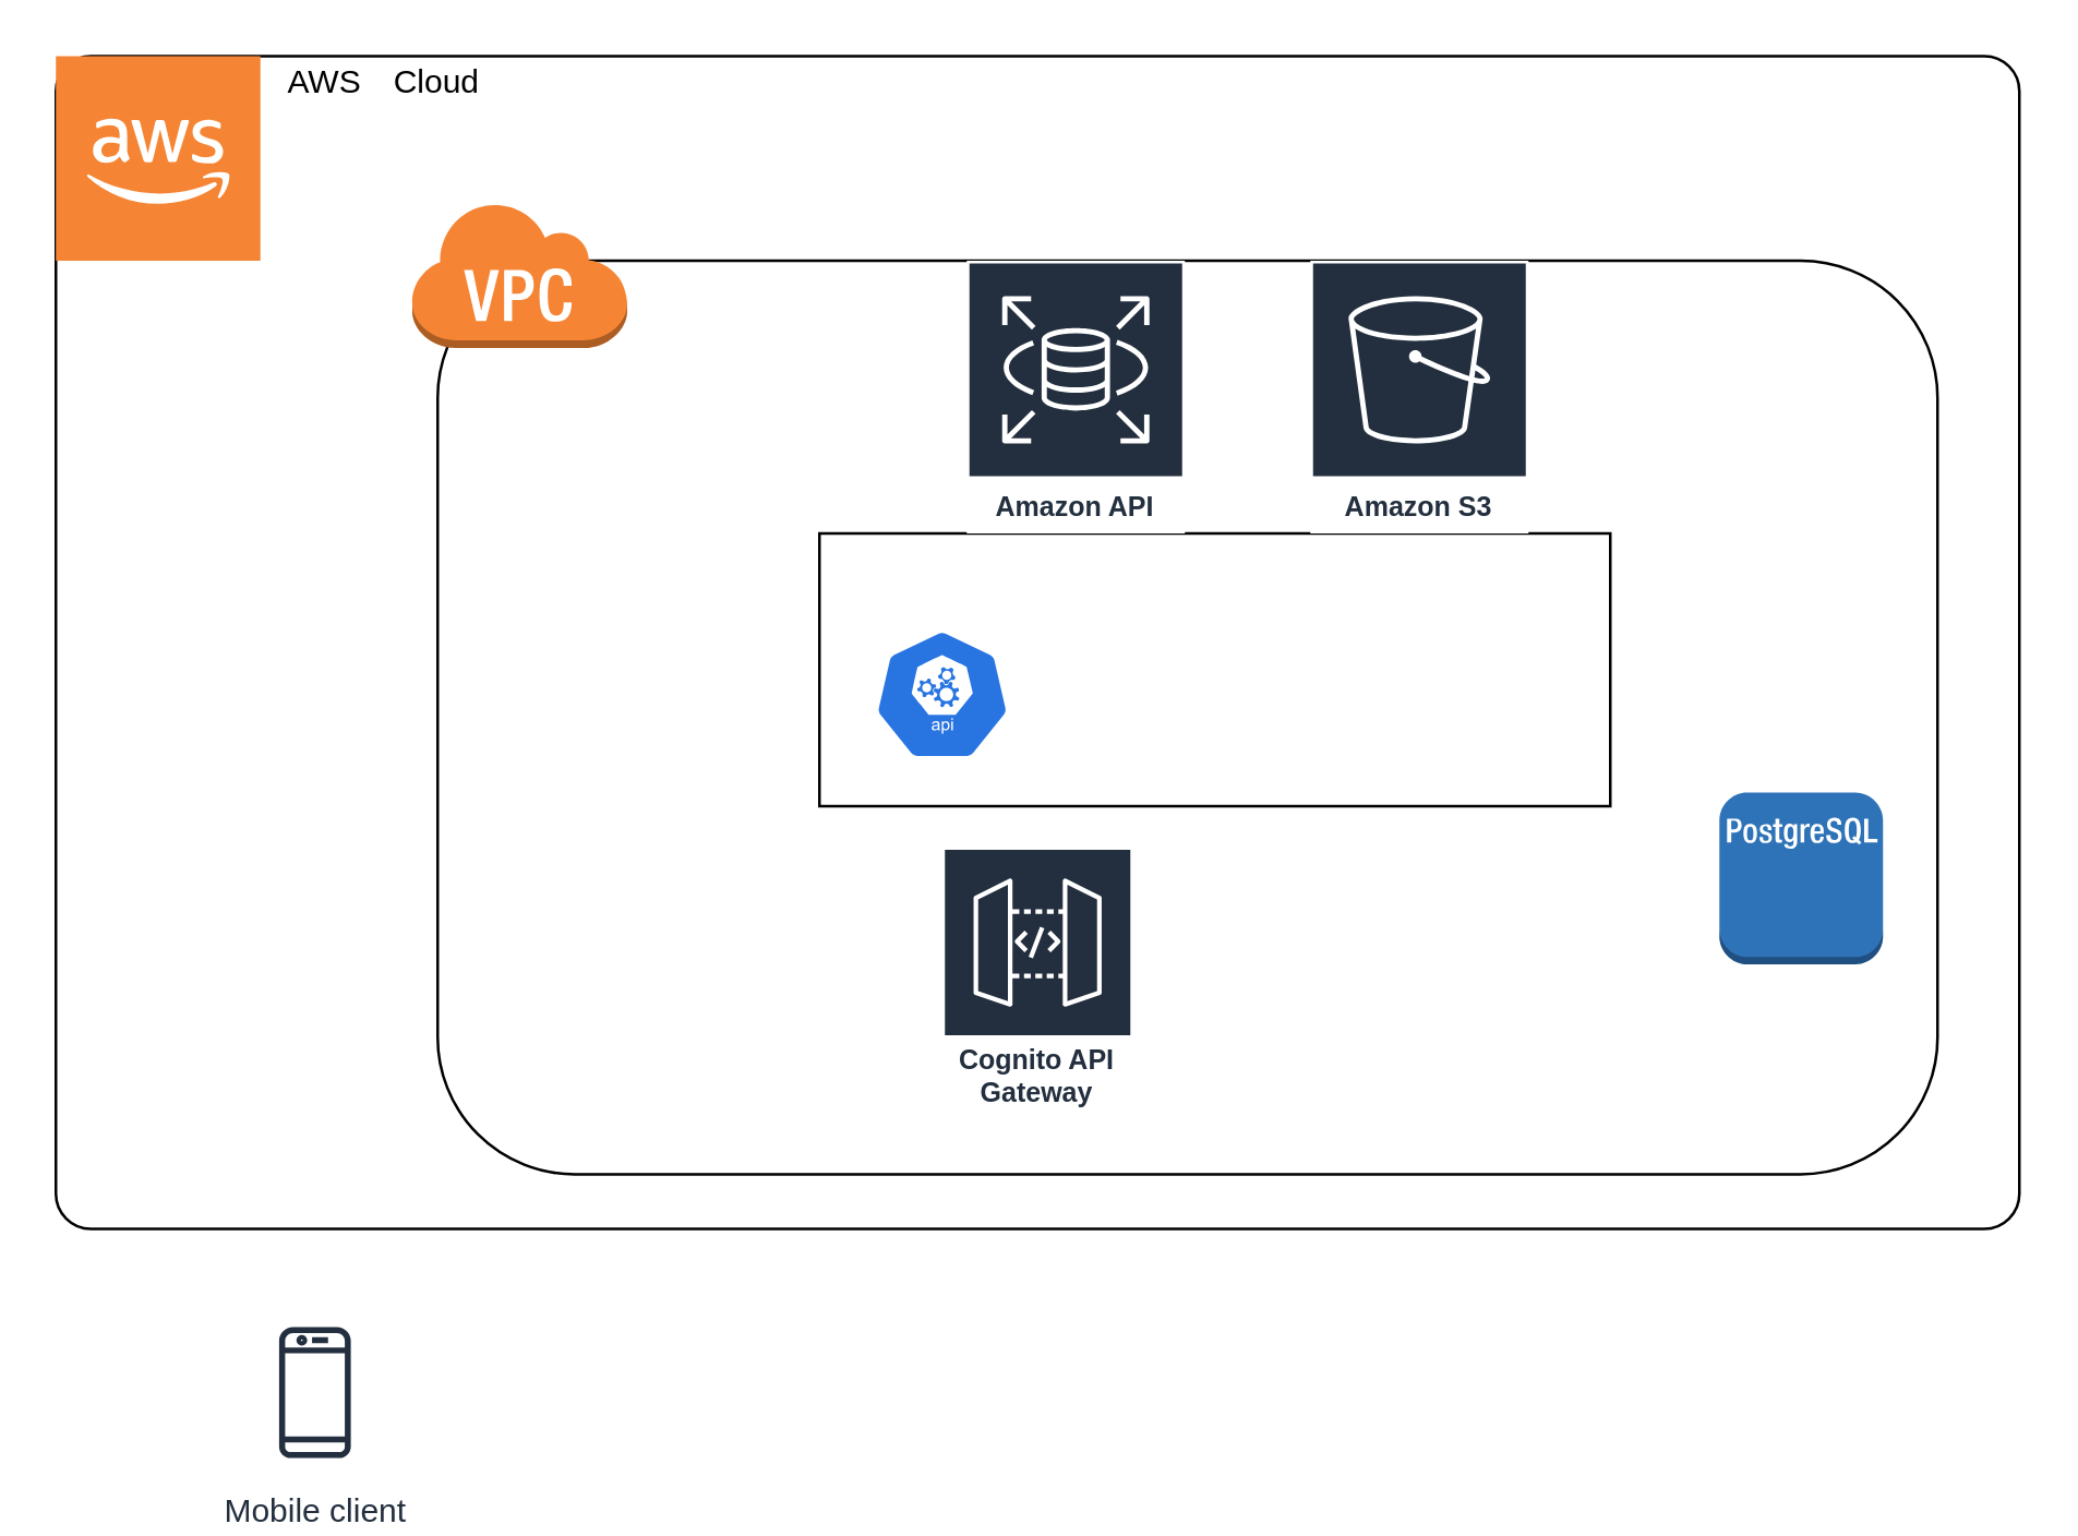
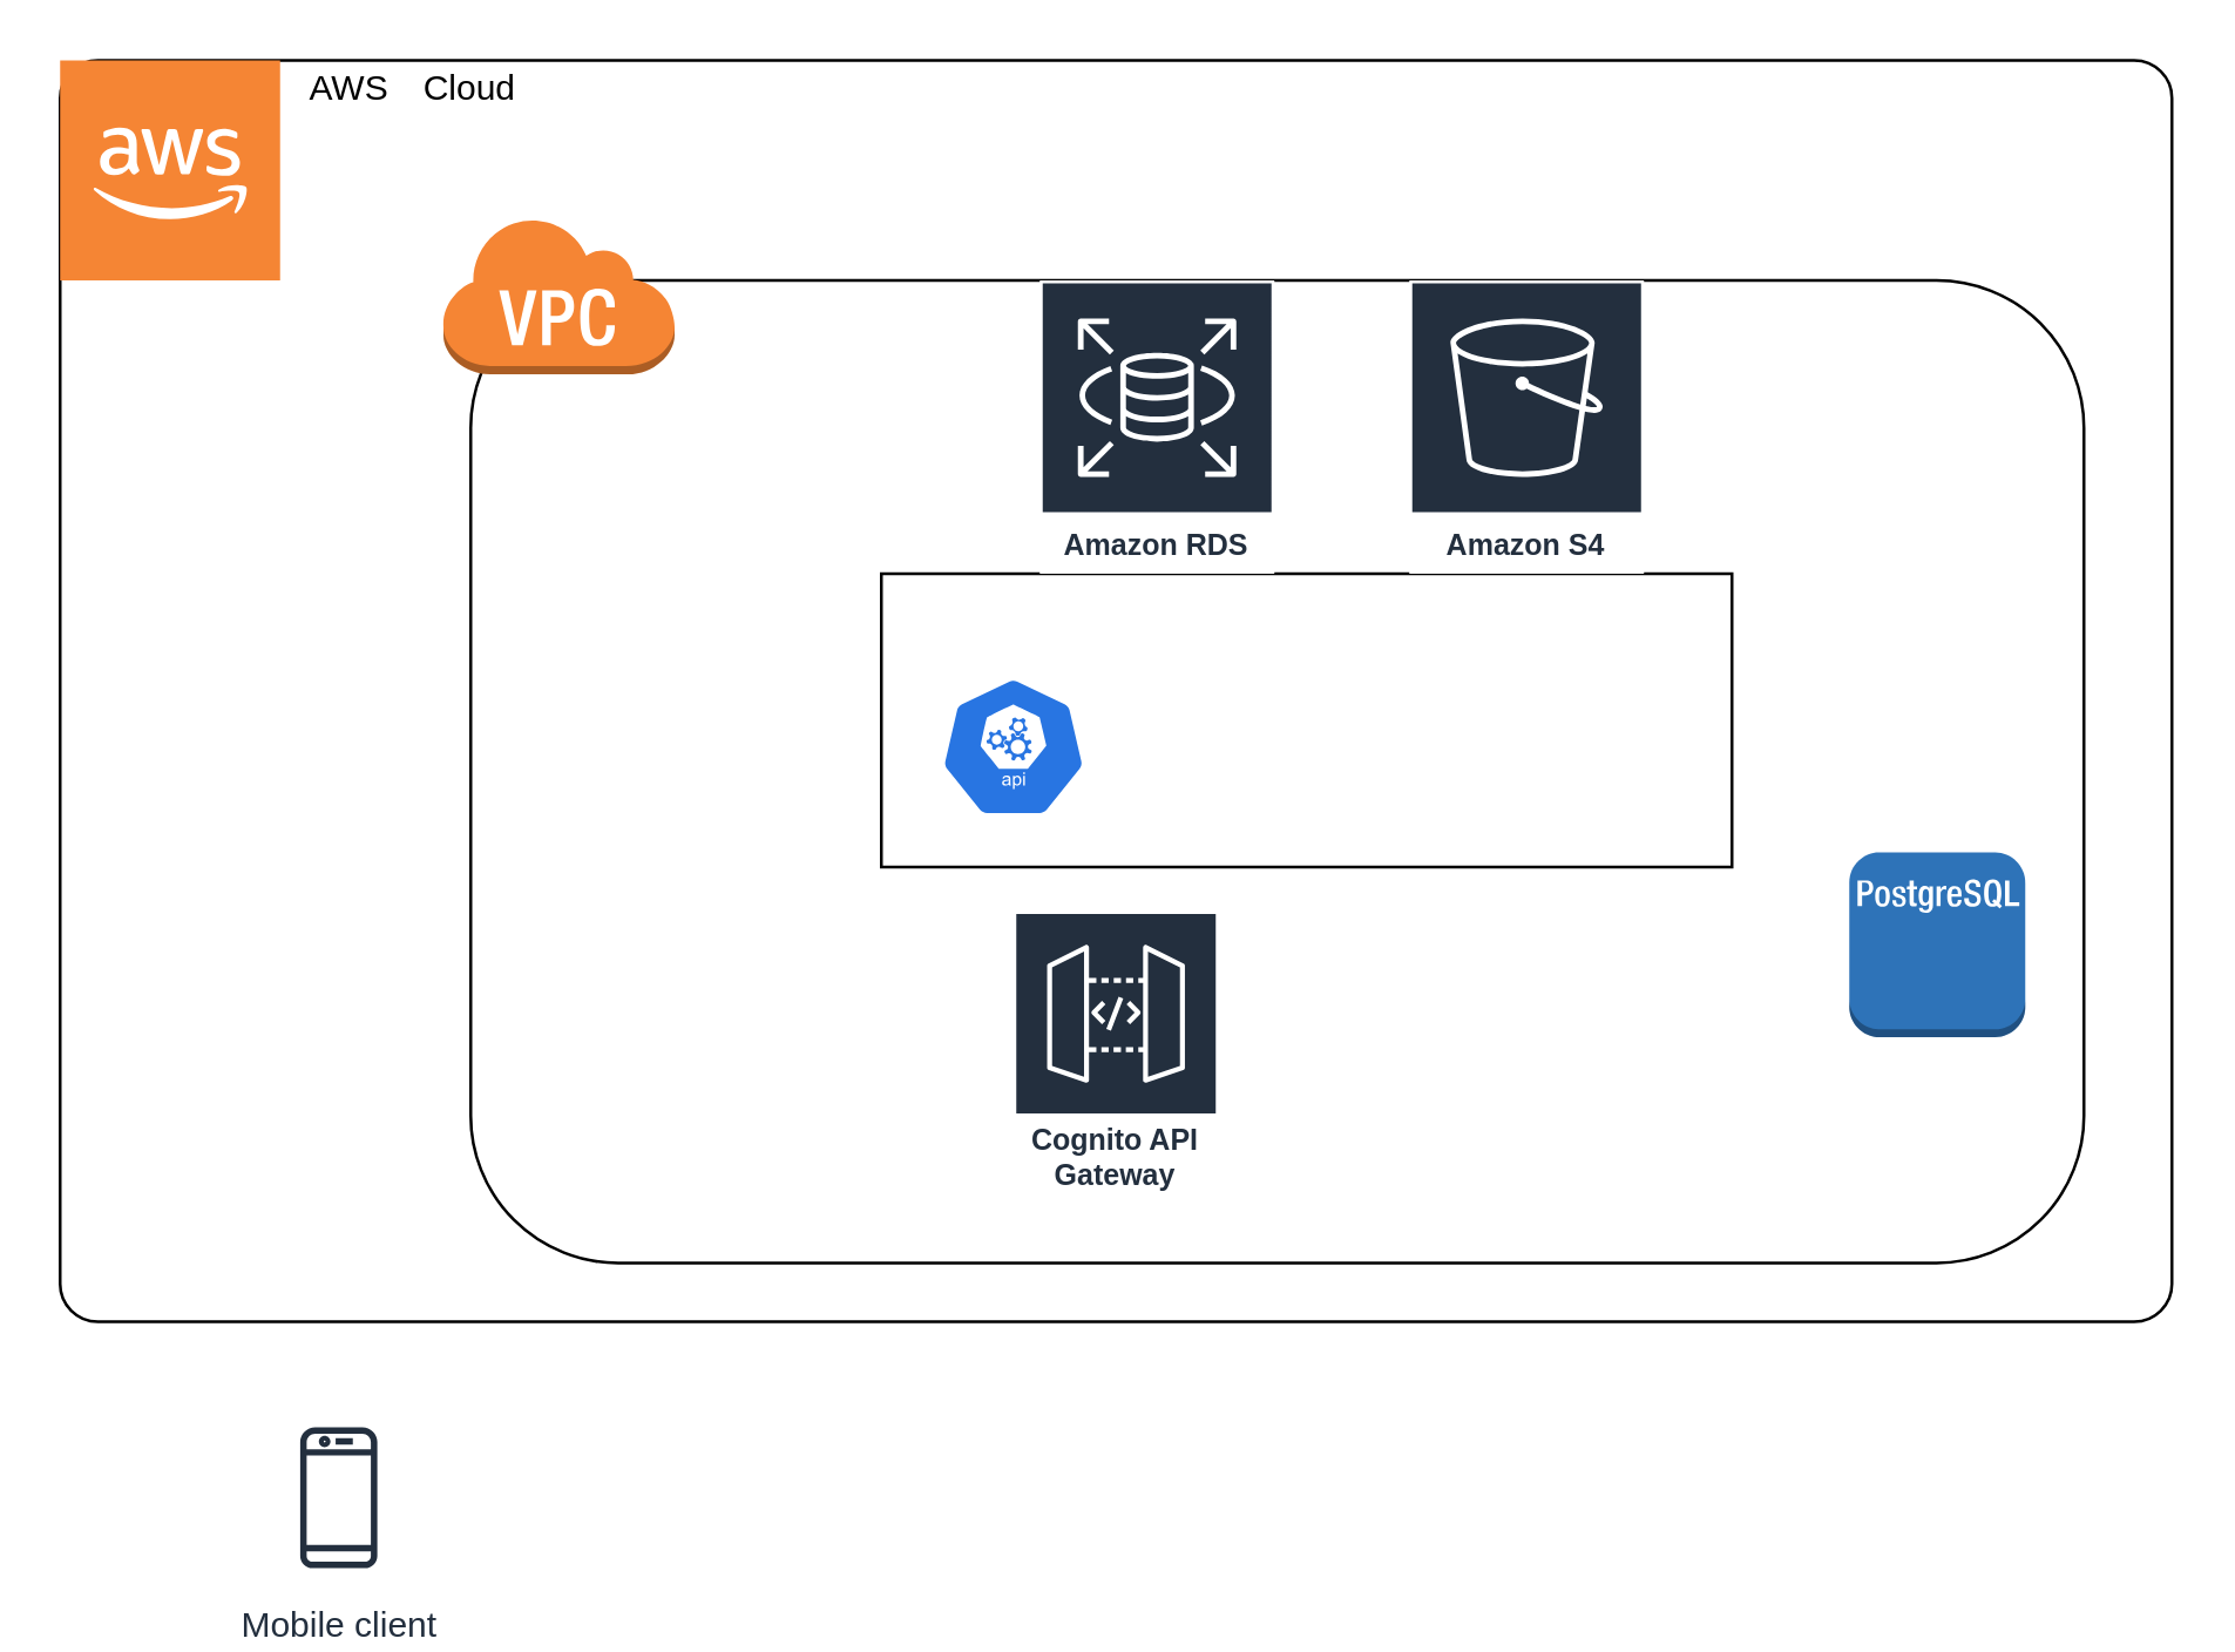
- <mxCell id="7" value="Amazon API" style="outlineConnect=0;fontColor=#232F3E;gradientColor=none;strokeColor=#ffffff;fillColor=#232F3E;dashed=0;verticalLabelPosition=middle;verticalAlign=bottom;align=center;html=1;whiteSpace=wrap;fontSize=10;fontStyle=1;spacing=3;shape=mxgraph.aws4.productIcon;prIcon=mxgraph.aws4.rds;" vertex="1" parent="1"><mxGeometry x="354" y="95" width="80" height="100" as="geometry" /></mxCell>
+ <mxCell id="7" value="Amazon RDS" style="outlineConnect=0;fontColor=#232F3E;gradientColor=none;strokeColor=#ffffff;fillColor=#232F3E;dashed=0;verticalLabelPosition=middle;verticalAlign=bottom;align=center;html=1;whiteSpace=wrap;fontSize=10;fontStyle=1;spacing=3;shape=mxgraph.aws4.productIcon;prIcon=mxgraph.aws4.rds;" vertex="1" parent="1"><mxGeometry x="354" y="95" width="80" height="100" as="geometry" /></mxCell>
- <mxCell id="12" value="Amazon S3" style="outlineConnect=0;fontColor=#232F3E;gradientColor=none;strokeColor=#ffffff;fillColor=#232F3E;dashed=0;verticalLabelPosition=middle;verticalAlign=bottom;align=center;html=1;whiteSpace=wrap;fontSize=10;fontStyle=1;spacing=3;shape=mxgraph.aws4.productIcon;prIcon=mxgraph.aws4.s3;" vertex="1" parent="1"><mxGeometry x="480" y="95" width="80" height="100" as="geometry" /></mxCell>
+ <mxCell id="12" value="Amazon S4" style="outlineConnect=0;fontColor=#232F3E;gradientColor=none;strokeColor=#ffffff;fillColor=#232F3E;dashed=0;verticalLabelPosition=middle;verticalAlign=bottom;align=center;html=1;whiteSpace=wrap;fontSize=10;fontStyle=1;spacing=3;shape=mxgraph.aws4.productIcon;prIcon=mxgraph.aws4.s3;" vertex="1" parent="1"><mxGeometry x="480" y="95" width="80" height="100" as="geometry" /></mxCell>
